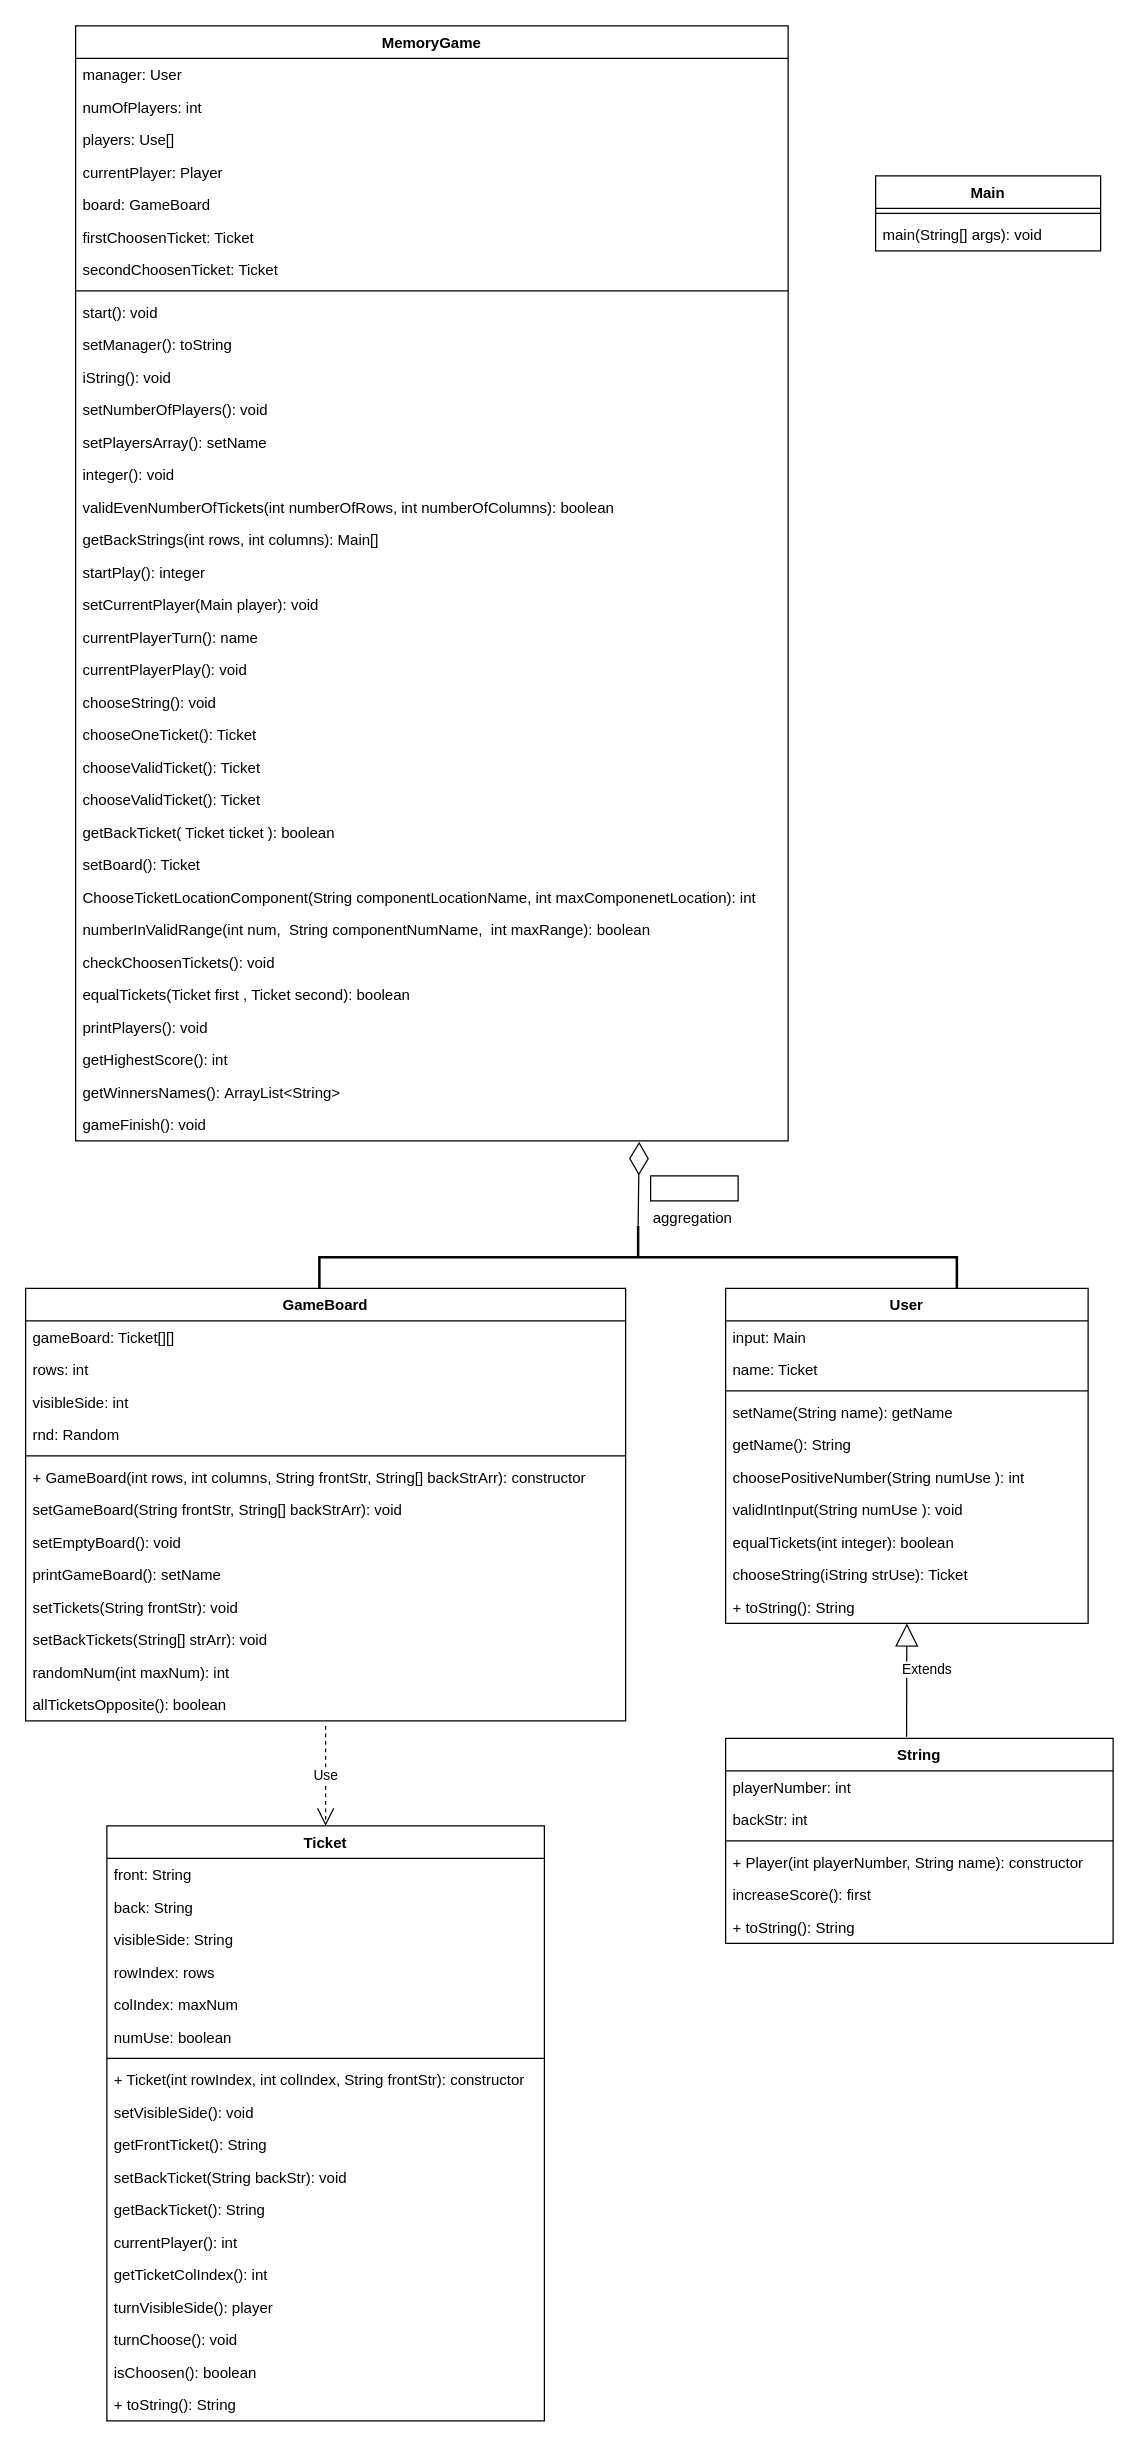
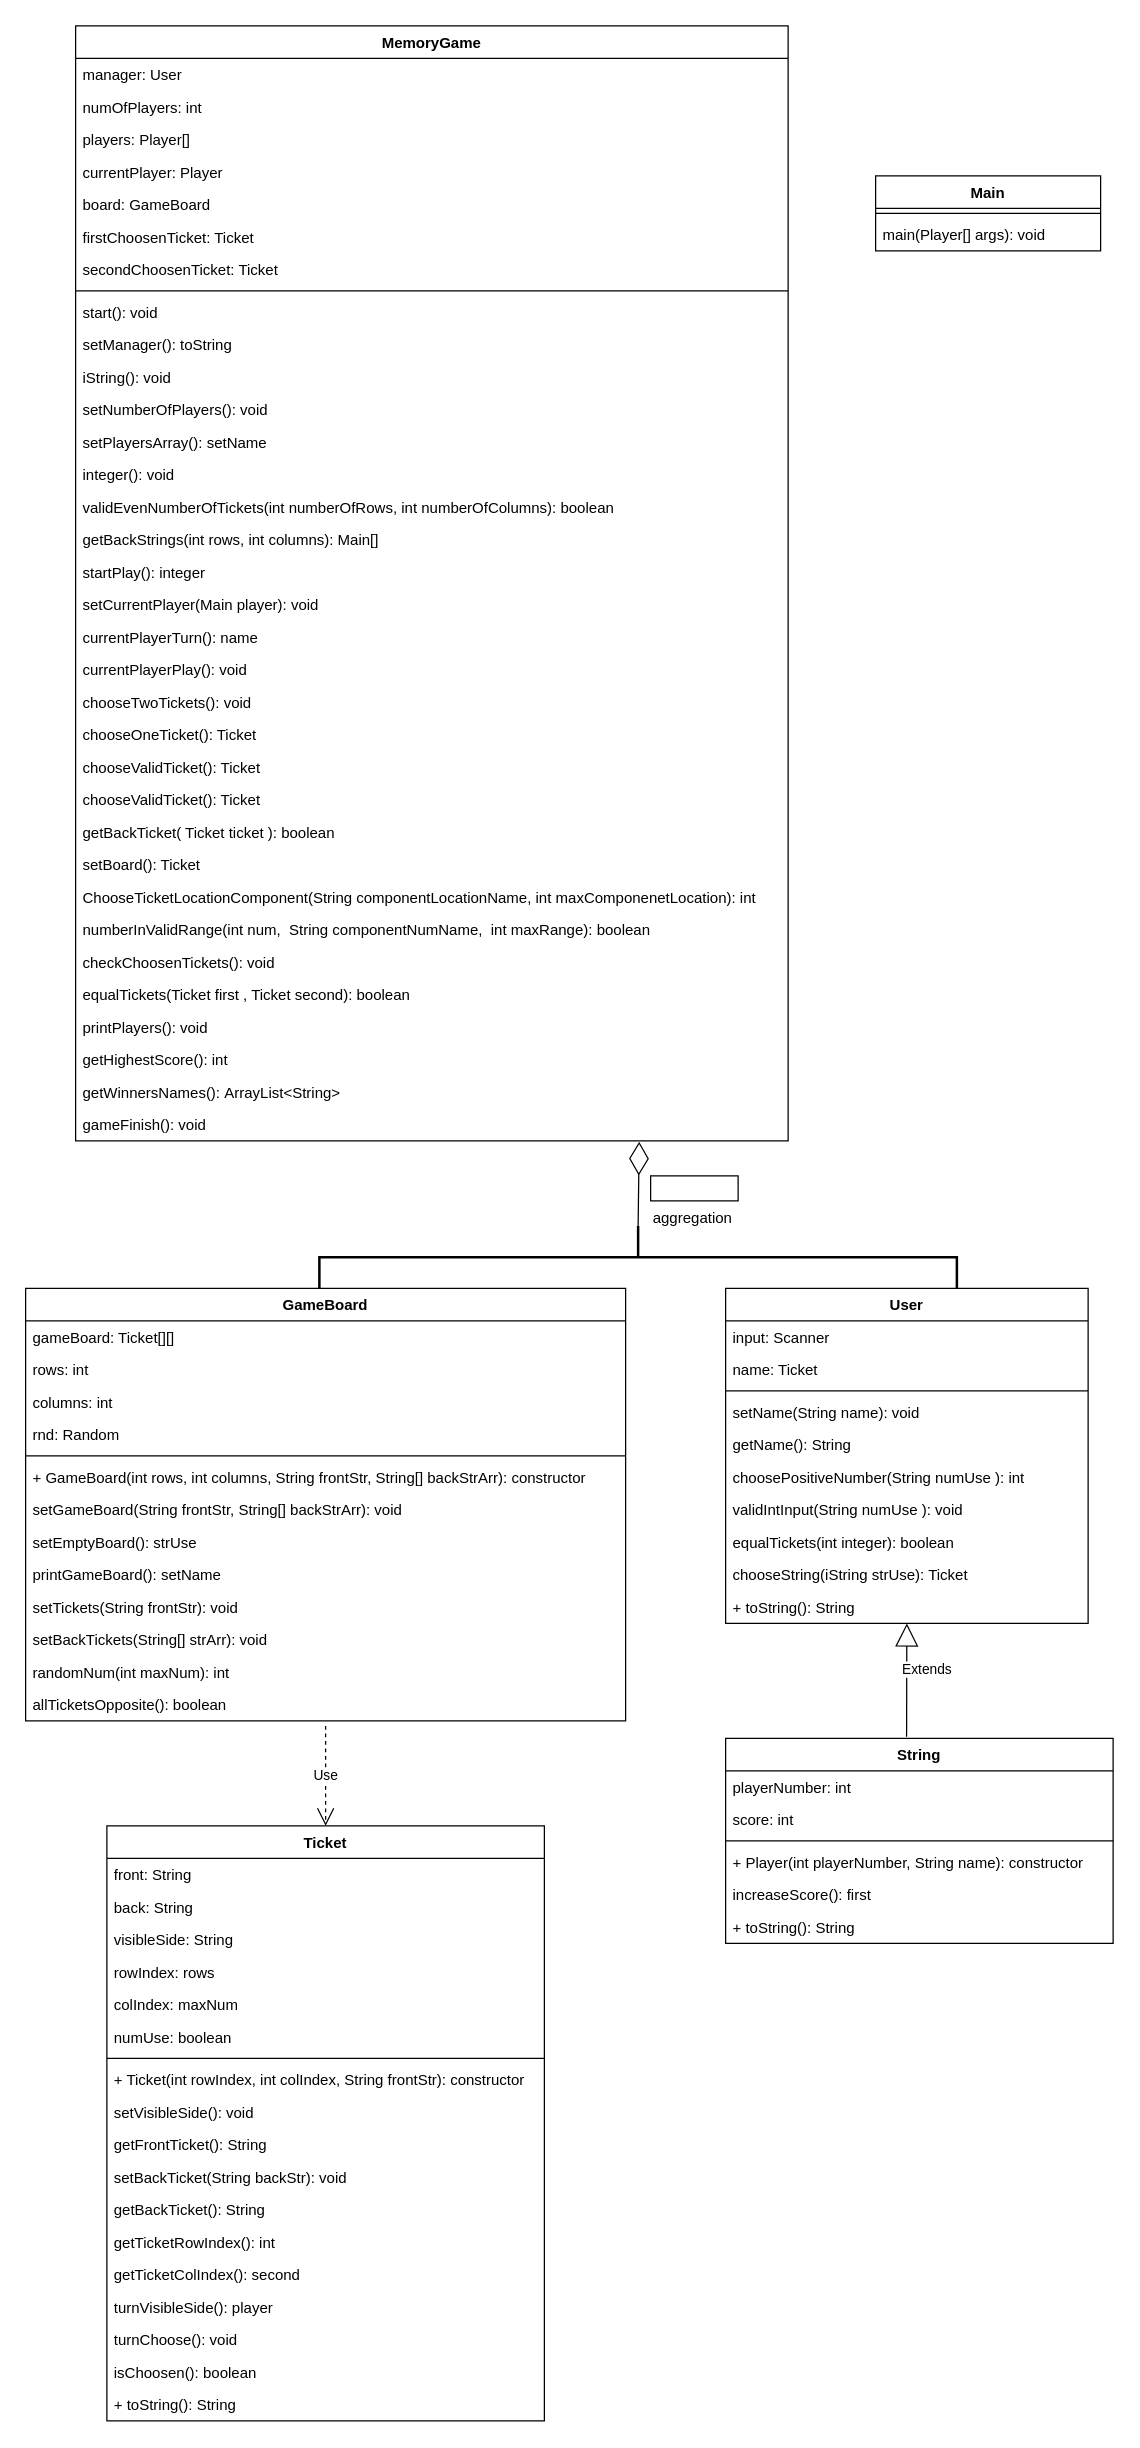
- <mxCell id="8" value="players: Use[]" style="text;strokeColor=none;fillColor=none;align=left;verticalAlign=top;spacingLeft=4;spacingRight=4;overflow=hidden;rotatable=0;points=[[0,0.5],[1,0.5]];portConstraint=eastwest;" parent="5" vertex="1"><mxGeometry y="78" width="570" height="26" as="geometry" /></mxCell>
+ <mxCell id="8" value="players: Player[]" style="text;strokeColor=none;fillColor=none;align=left;verticalAlign=top;spacingLeft=4;spacingRight=4;overflow=hidden;rotatable=0;points=[[0,0.5],[1,0.5]];portConstraint=eastwest;" parent="5" vertex="1"><mxGeometry y="78" width="570" height="26" as="geometry" /></mxCell>
- <mxCell id="4" value="main(String[] args): void" style="text;strokeColor=none;fillColor=none;align=left;verticalAlign=top;spacingLeft=4;spacingRight=4;overflow=hidden;rotatable=0;points=[[0,0.5],[1,0.5]];portConstraint=eastwest;" parent="2" vertex="1"><mxGeometry y="34" width="180" height="26" as="geometry" /></mxCell>
+ <mxCell id="4" value="main(Player[] args): void" style="text;strokeColor=none;fillColor=none;align=left;verticalAlign=top;spacingLeft=4;spacingRight=4;overflow=hidden;rotatable=0;points=[[0,0.5],[1,0.5]];portConstraint=eastwest;" parent="2" vertex="1"><mxGeometry y="34" width="180" height="26" as="geometry" /></mxCell>
- <mxCell id="26" value="chooseString(): void" style="text;strokeColor=none;fillColor=none;align=left;verticalAlign=top;spacingLeft=4;spacingRight=4;overflow=hidden;rotatable=0;points=[[0,0.5],[1,0.5]];portConstraint=eastwest;" parent="5" vertex="1"><mxGeometry y="528" width="570" height="26" as="geometry" /></mxCell>
+ <mxCell id="26" value="chooseTwoTickets(): void" style="text;strokeColor=none;fillColor=none;align=left;verticalAlign=top;spacingLeft=4;spacingRight=4;overflow=hidden;rotatable=0;points=[[0,0.5],[1,0.5]];portConstraint=eastwest;" parent="5" vertex="1"><mxGeometry y="528" width="570" height="26" as="geometry" /></mxCell>
- <mxCell id="62" value="input: Main" style="text;strokeColor=none;fillColor=none;align=left;verticalAlign=top;spacingLeft=4;spacingRight=4;overflow=hidden;rotatable=0;points=[[0,0.5],[1,0.5]];portConstraint=eastwest;" parent="61" vertex="1"><mxGeometry y="26" width="290" height="26" as="geometry" /></mxCell>
+ <mxCell id="62" value="input: Scanner" style="text;strokeColor=none;fillColor=none;align=left;verticalAlign=top;spacingLeft=4;spacingRight=4;overflow=hidden;rotatable=0;points=[[0,0.5],[1,0.5]];portConstraint=eastwest;" parent="61" vertex="1"><mxGeometry y="26" width="290" height="26" as="geometry" /></mxCell>
- <mxCell id="43" value="visibleSide: int" style="text;strokeColor=none;fillColor=none;align=left;verticalAlign=top;spacingLeft=4;spacingRight=4;overflow=hidden;rotatable=0;points=[[0,0.5],[1,0.5]];portConstraint=eastwest;" parent="40" vertex="1"><mxGeometry y="78" width="480" height="26" as="geometry" /></mxCell>
+ <mxCell id="43" value="columns: int" style="text;strokeColor=none;fillColor=none;align=left;verticalAlign=top;spacingLeft=4;spacingRight=4;overflow=hidden;rotatable=0;points=[[0,0.5],[1,0.5]];portConstraint=eastwest;" parent="40" vertex="1"><mxGeometry y="78" width="480" height="26" as="geometry" /></mxCell>
- <mxCell id="65" value="setName(String name): getName" style="text;strokeColor=none;fillColor=none;align=left;verticalAlign=top;spacingLeft=4;spacingRight=4;overflow=hidden;rotatable=0;points=[[0,0.5],[1,0.5]];portConstraint=eastwest;" parent="61" vertex="1"><mxGeometry y="86" width="290" height="26" as="geometry" /></mxCell>
+ <mxCell id="65" value="setName(String name): void" style="text;strokeColor=none;fillColor=none;align=left;verticalAlign=top;spacingLeft=4;spacingRight=4;overflow=hidden;rotatable=0;points=[[0,0.5],[1,0.5]];portConstraint=eastwest;" parent="61" vertex="1"><mxGeometry y="86" width="290" height="26" as="geometry" /></mxCell>
- <mxCell id="48" value="setEmptyBoard(): void" style="text;strokeColor=none;fillColor=none;align=left;verticalAlign=top;spacingLeft=4;spacingRight=4;overflow=hidden;rotatable=0;points=[[0,0.5],[1,0.5]];portConstraint=eastwest;" parent="40" vertex="1"><mxGeometry y="190" width="480" height="26" as="geometry" /></mxCell>
+ <mxCell id="48" value="setEmptyBoard(): strUse" style="text;strokeColor=none;fillColor=none;align=left;verticalAlign=top;spacingLeft=4;spacingRight=4;overflow=hidden;rotatable=0;points=[[0,0.5],[1,0.5]];portConstraint=eastwest;" parent="40" vertex="1"><mxGeometry y="190" width="480" height="26" as="geometry" /></mxCell>
- <mxCell id="56" value="backStr: int" style="text;strokeColor=none;fillColor=none;align=left;verticalAlign=top;spacingLeft=4;spacingRight=4;overflow=hidden;rotatable=0;points=[[0,0.5],[1,0.5]];portConstraint=eastwest;" parent="54" vertex="1"><mxGeometry y="52" width="310" height="26" as="geometry" /></mxCell>
+ <mxCell id="56" value="score: int" style="text;strokeColor=none;fillColor=none;align=left;verticalAlign=top;spacingLeft=4;spacingRight=4;overflow=hidden;rotatable=0;points=[[0,0.5],[1,0.5]];portConstraint=eastwest;" parent="54" vertex="1"><mxGeometry y="52" width="310" height="26" as="geometry" /></mxCell>
- <mxCell id="85" value="currentPlayer(): int" style="text;strokeColor=none;fillColor=none;align=left;verticalAlign=top;spacingLeft=4;spacingRight=4;overflow=hidden;rotatable=0;points=[[0,0.5],[1,0.5]];portConstraint=eastwest;" parent="72" vertex="1"><mxGeometry y="320" width="350" height="26" as="geometry" /></mxCell>
+ <mxCell id="85" value="getTicketRowIndex(): int" style="text;strokeColor=none;fillColor=none;align=left;verticalAlign=top;spacingLeft=4;spacingRight=4;overflow=hidden;rotatable=0;points=[[0,0.5],[1,0.5]];portConstraint=eastwest;" parent="72" vertex="1"><mxGeometry y="320" width="350" height="26" as="geometry" /></mxCell>
- <mxCell id="86" value="getTicketColIndex(): int" style="text;strokeColor=none;fillColor=none;align=left;verticalAlign=top;spacingLeft=4;spacingRight=4;overflow=hidden;rotatable=0;points=[[0,0.5],[1,0.5]];portConstraint=eastwest;" parent="72" vertex="1"><mxGeometry y="346" width="350" height="26" as="geometry" /></mxCell>
+ <mxCell id="86" value="getTicketColIndex(): second" style="text;strokeColor=none;fillColor=none;align=left;verticalAlign=top;spacingLeft=4;spacingRight=4;overflow=hidden;rotatable=0;points=[[0,0.5],[1,0.5]];portConstraint=eastwest;" parent="72" vertex="1"><mxGeometry y="346" width="350" height="26" as="geometry" /></mxCell>
